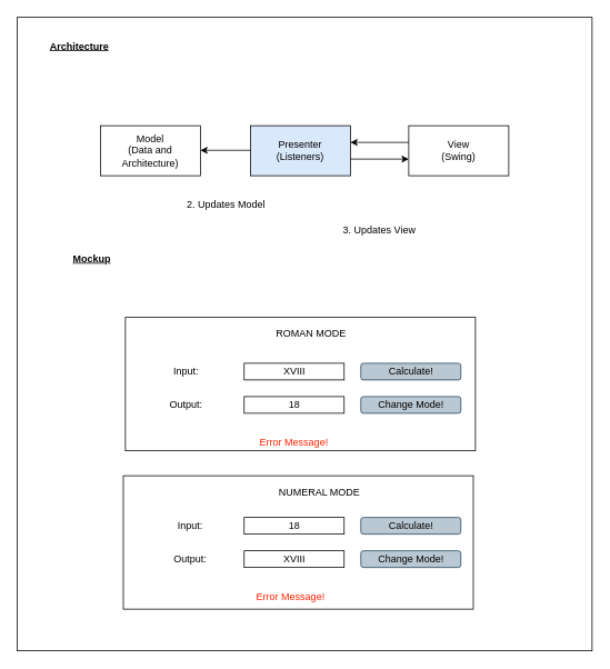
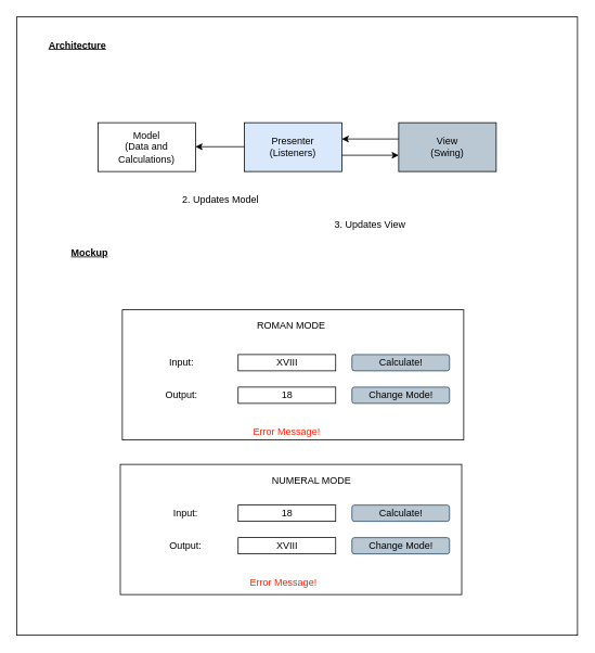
- <mxCell id="3" value="Model&lt;br&gt;(Data and Architecture)" style="rounded=0;whiteSpace=wrap;html=1;" vertex="1" parent="1"><mxGeometry x="120" y="150" width="120" height="60" as="geometry" /></mxCell>
+ <mxCell id="3" value="Model&lt;br&gt;(Data and Calculations)" style="rounded=0;whiteSpace=wrap;html=1;" vertex="1" parent="1"><mxGeometry x="120" y="150" width="120" height="60" as="geometry" /></mxCell>
- <mxCell id="5" value="View&lt;br&gt;(Swing)" style="rounded=0;whiteSpace=wrap;html=1;" vertex="1" parent="1"><mxGeometry x="490" y="150" width="120" height="60" as="geometry" /></mxCell>
+ <mxCell id="5" value="View&lt;br&gt;(Swing)" style="rounded=0;whiteSpace=wrap;html=1;fillColor=#bac8d3;" vertex="1" parent="1"><mxGeometry x="490" y="150" width="120" height="60" as="geometry" /></mxCell>
- <mxCell id="30" value="ROMAN MODE" style="text;html=1;strokeColor=none;fillColor=none;align=center;verticalAlign=middle;whiteSpace=wrap;rounded=0;" vertex="1" parent="1"><mxGeometry x="307.5" y="385" width="130" height="30" as="geometry" /></mxCell>
+ <mxCell id="30" value="ROMAN MODE" style="text;html=1;strokeColor=none;fillColor=none;align=center;verticalAlign=middle;whiteSpace=wrap;rounded=0;" vertex="1" parent="1"><mxGeometry x="292.5" y="385" width="130" height="30" as="geometry" /></mxCell>
